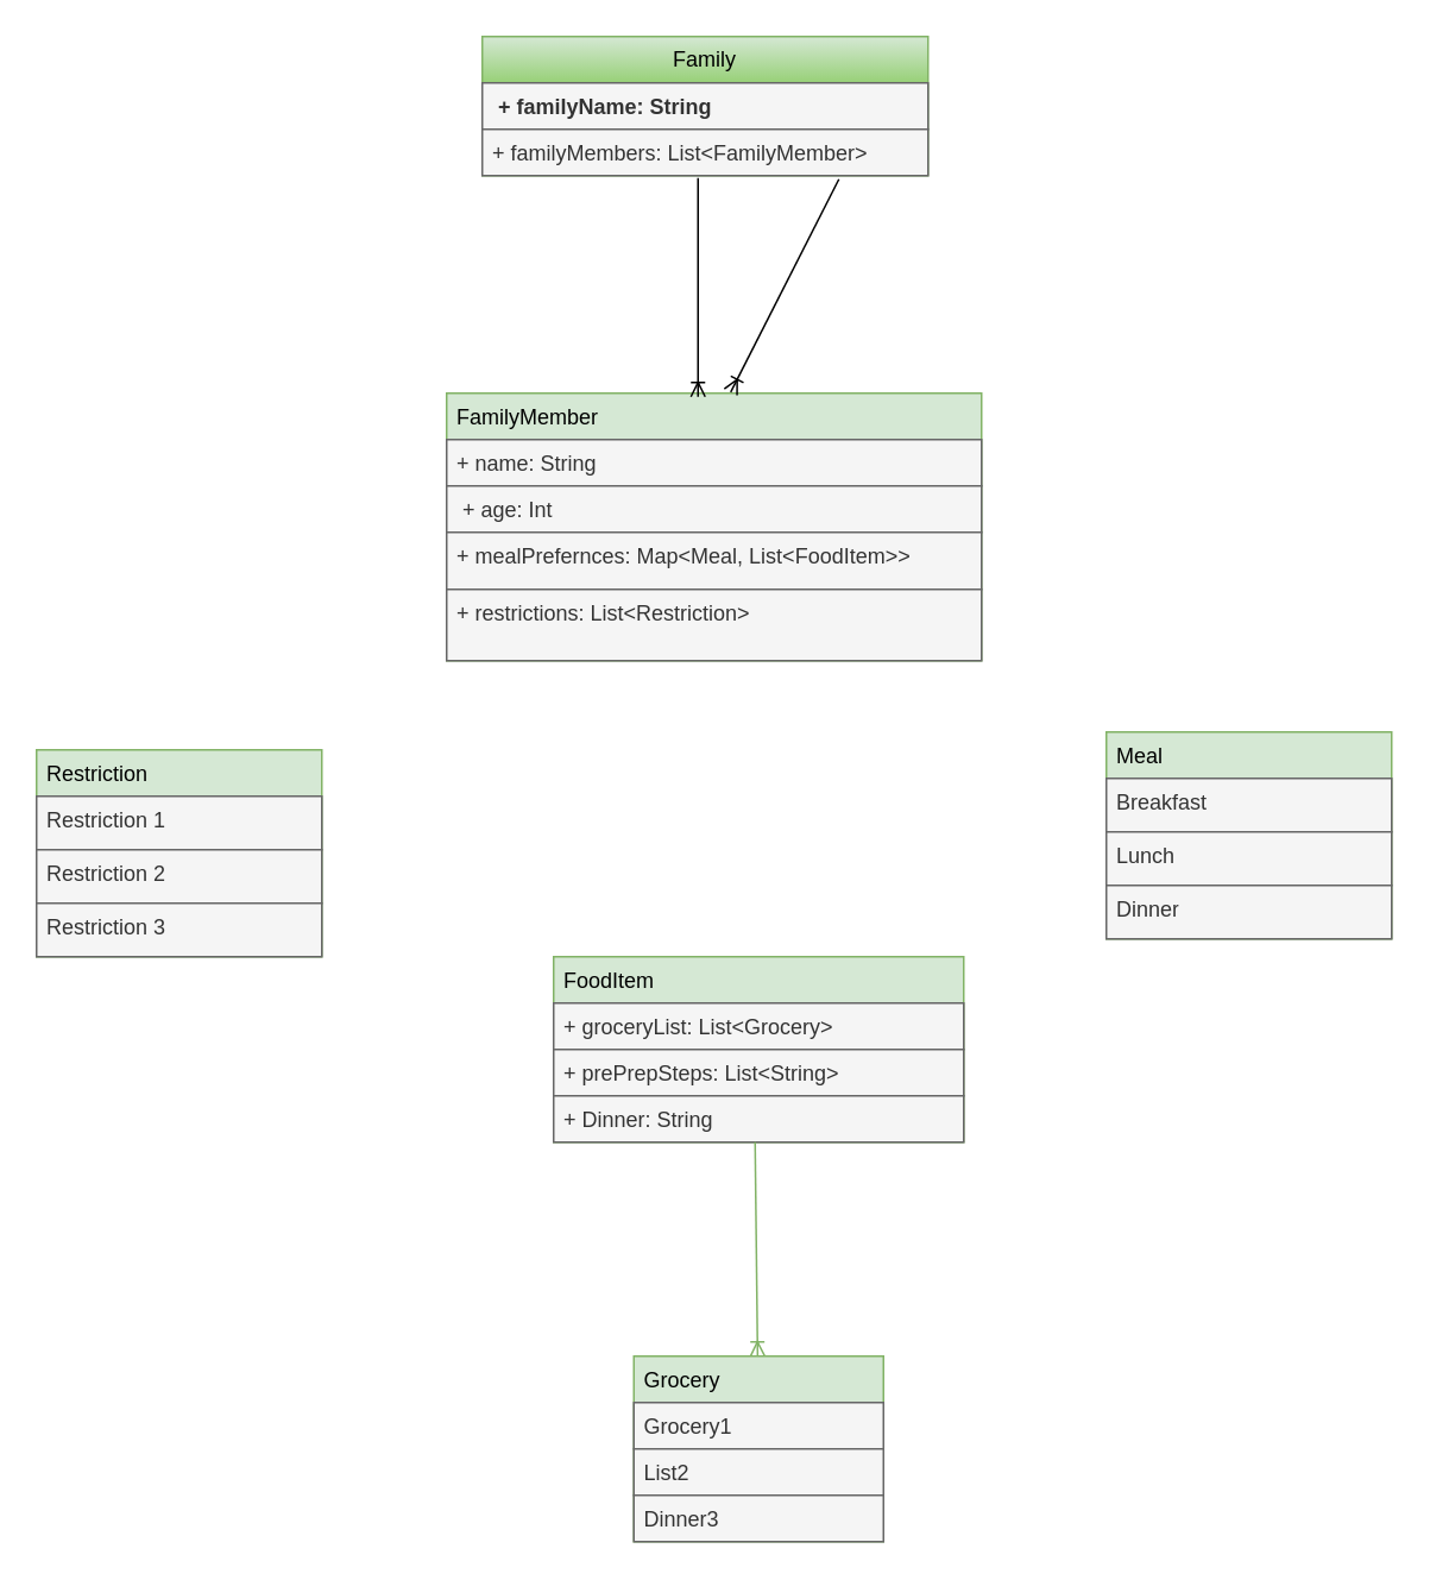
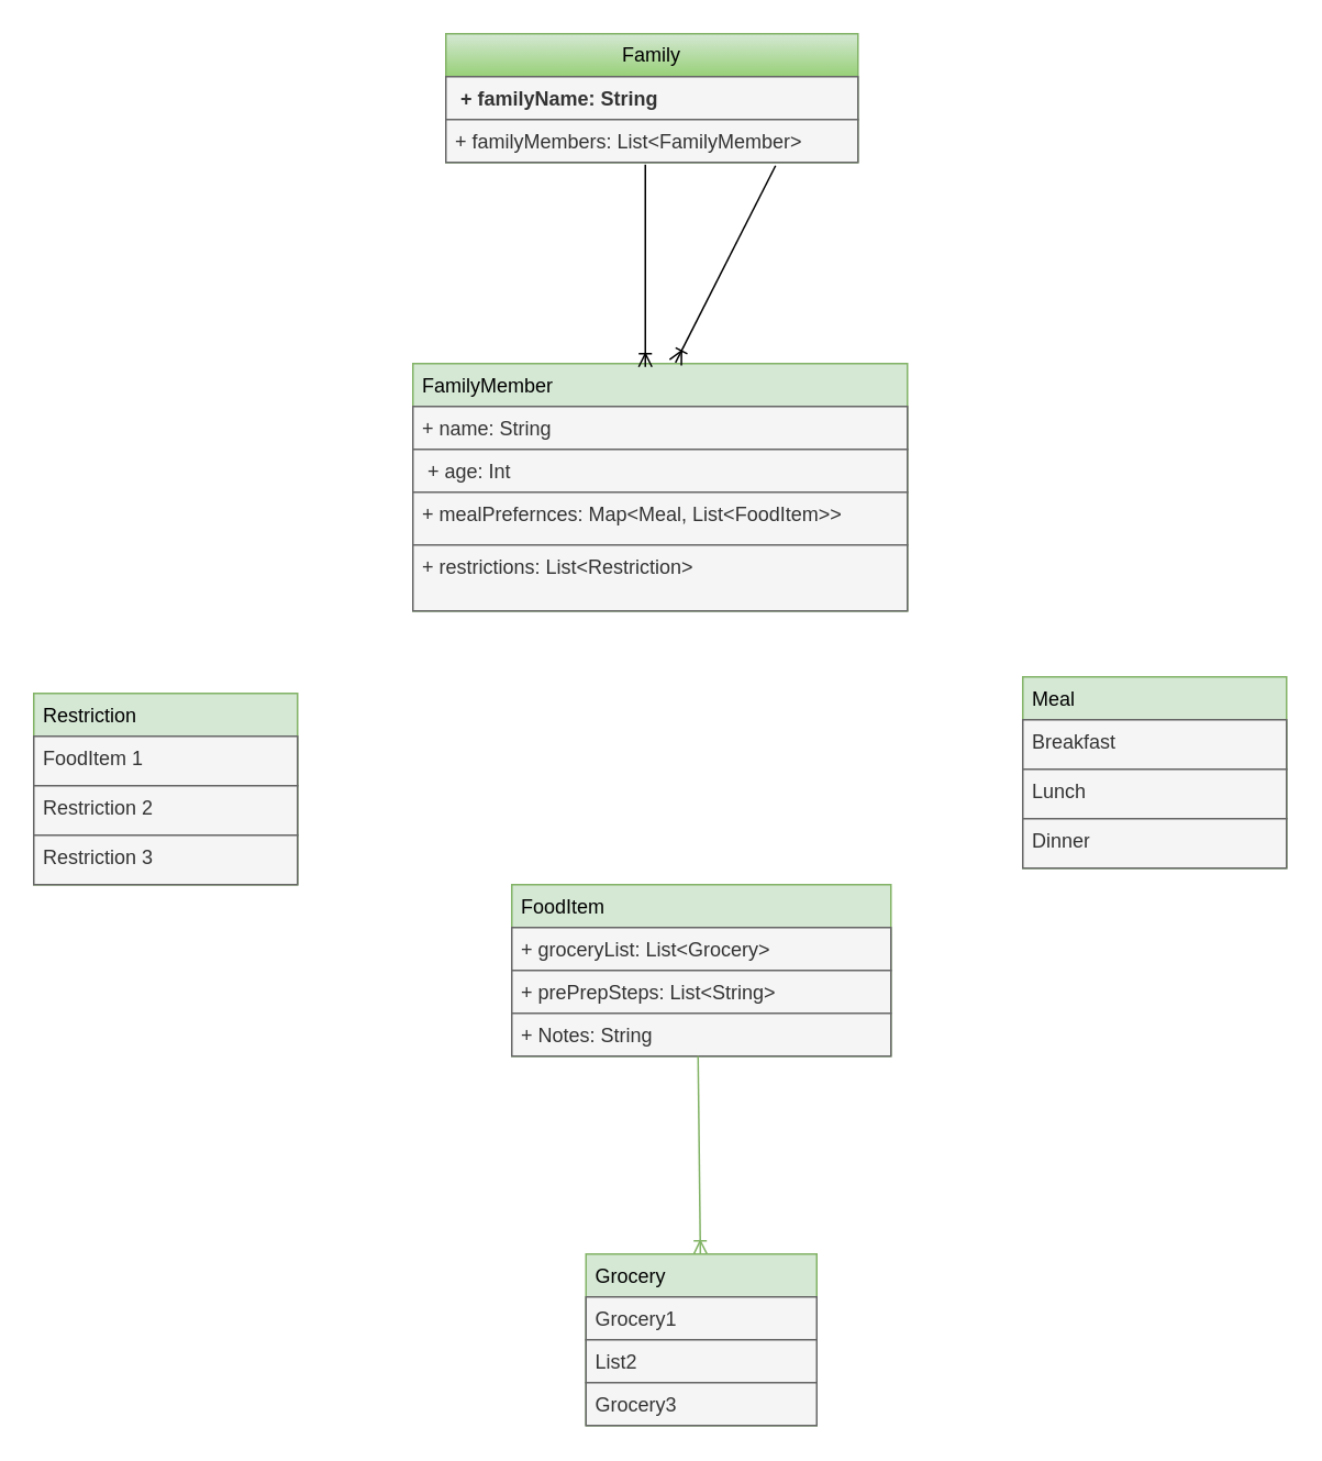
- <mxCell id="23" value="Restriction 1" style="text;strokeColor=#666666;fillColor=#f5f5f5;spacingLeft=4;spacingRight=4;overflow=hidden;rotatable=0;points=[[0,0.5],[1,0.5]];portConstraint=eastwest;fontSize=12;whiteSpace=wrap;html=1;fontFamily=Helvetica;fontColor=#333333;" vertex="1" parent="22"><mxGeometry y="26" width="160" height="30" as="geometry" /></mxCell>
+ <mxCell id="23" value="FoodItem 1" style="text;strokeColor=#666666;fillColor=#f5f5f5;spacingLeft=4;spacingRight=4;overflow=hidden;rotatable=0;points=[[0,0.5],[1,0.5]];portConstraint=eastwest;fontSize=12;whiteSpace=wrap;html=1;fontFamily=Helvetica;fontColor=#333333;" vertex="1" parent="22"><mxGeometry y="26" width="160" height="30" as="geometry" /></mxCell>
- <mxCell id="17" value="+ Dinner: String" style="text;strokeColor=#666666;fillColor=#f5f5f5;align=left;verticalAlign=top;spacingLeft=4;spacingRight=4;overflow=hidden;rotatable=0;points=[[0,0.5],[1,0.5]];portConstraint=eastwest;whiteSpace=wrap;html=1;fontFamily=Helvetica;fontSize=12;fontColor=#333333;" vertex="1" parent="14"><mxGeometry y="78" width="230" height="26" as="geometry" /></mxCell>
+ <mxCell id="17" value="+ Notes: String" style="text;strokeColor=#666666;fillColor=#f5f5f5;align=left;verticalAlign=top;spacingLeft=4;spacingRight=4;overflow=hidden;rotatable=0;points=[[0,0.5],[1,0.5]];portConstraint=eastwest;whiteSpace=wrap;html=1;fontFamily=Helvetica;fontSize=12;fontColor=#333333;" vertex="1" parent="14"><mxGeometry y="78" width="230" height="26" as="geometry" /></mxCell>
- <mxCell id="21" value="Dinner3" style="text;strokeColor=#666666;fillColor=#f5f5f5;align=left;verticalAlign=top;spacingLeft=4;spacingRight=4;overflow=hidden;rotatable=0;points=[[0,0.5],[1,0.5]];portConstraint=eastwest;whiteSpace=wrap;html=1;fontFamily=Helvetica;fontSize=12;fontColor=#333333;" vertex="1" parent="18"><mxGeometry y="78" width="140" height="26" as="geometry" /></mxCell>
+ <mxCell id="21" value="Grocery3" style="text;strokeColor=#666666;fillColor=#f5f5f5;align=left;verticalAlign=top;spacingLeft=4;spacingRight=4;overflow=hidden;rotatable=0;points=[[0,0.5],[1,0.5]];portConstraint=eastwest;whiteSpace=wrap;html=1;fontFamily=Helvetica;fontSize=12;fontColor=#333333;" vertex="1" parent="18"><mxGeometry y="78" width="140" height="26" as="geometry" /></mxCell>
